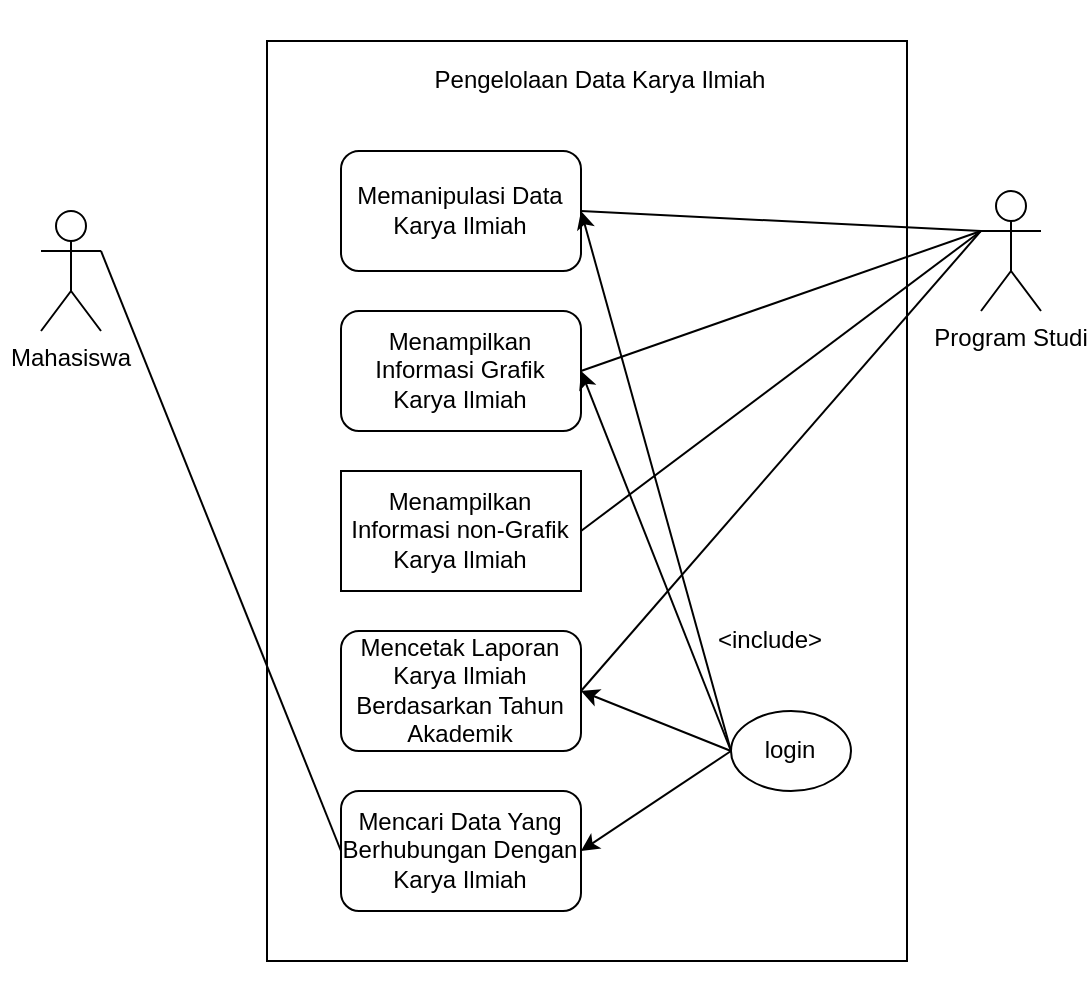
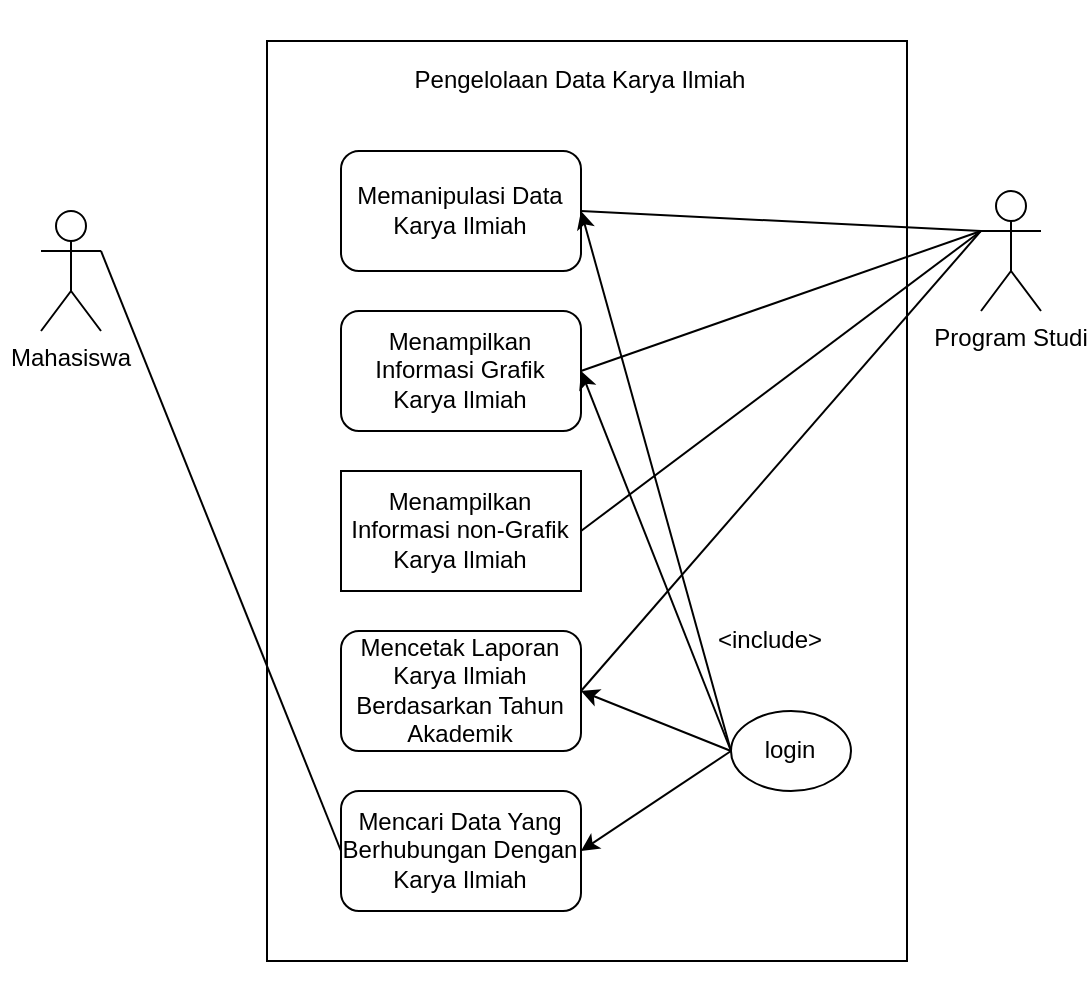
- <mxCell id="21" value="Pengelolaan Data Karya Ilmiah" style="text;html=1;strokeColor=none;fillColor=none;align=center;verticalAlign=middle;whiteSpace=wrap;rounded=0;" vertex="1" parent="1"><mxGeometry x="160" y="30" width="280" height="20" as="geometry" /></mxCell>
+ <mxCell id="21" value="Pengelolaan Data Karya Ilmiah" style="text;html=1;strokeColor=none;fillColor=none;align=center;verticalAlign=middle;whiteSpace=wrap;rounded=0;" vertex="1" parent="1"><mxGeometry x="150" y="30" width="280" height="20" as="geometry" /></mxCell>
